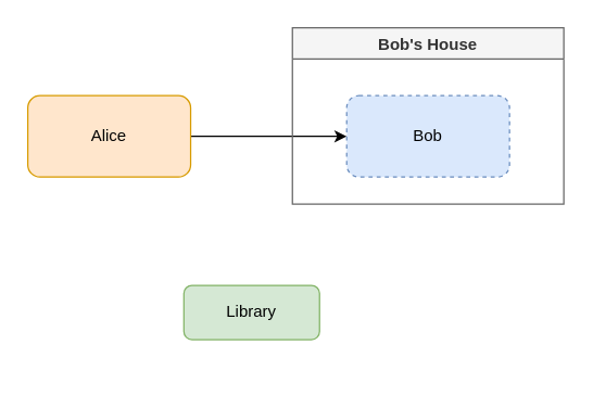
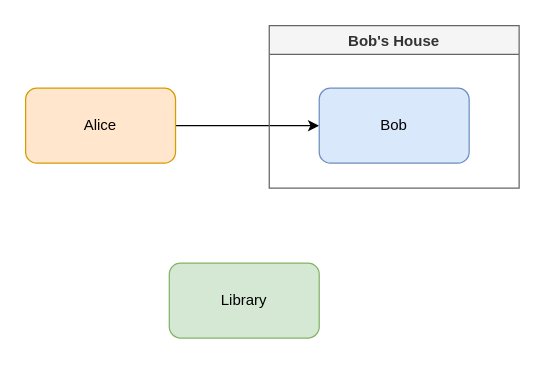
- <mxCell id="5" value="Bob" style="rounded=1;whiteSpace=wrap;html=1;fillColor=#dae8fc;strokeColor=#6c8ebf;dashed=1;" parent="4" vertex="1"><mxGeometry x="40" y="50" width="120" height="60" as="geometry" /></mxCell>
+ <mxCell id="5" value="Bob" style="rounded=1;whiteSpace=wrap;html=1;fillColor=#dae8fc;strokeColor=#6c8ebf;" parent="4" vertex="1"><mxGeometry x="40" y="50" width="120" height="60" as="geometry" /></mxCell>
- <mxCell id="6" value="Library" style="rounded=1;whiteSpace=wrap;html=1;fillColor=#d5e8d4;strokeColor=#82b366;" parent="1" vertex="1"><mxGeometry x="135" y="210" width="100" height="40" as="geometry" /></mxCell>
+ <mxCell id="6" value="Library" style="rounded=1;whiteSpace=wrap;html=1;fillColor=#d5e8d4;strokeColor=#82b366;" parent="1" vertex="1"><mxGeometry x="135" y="210" width="120" height="60" as="geometry" /></mxCell>
